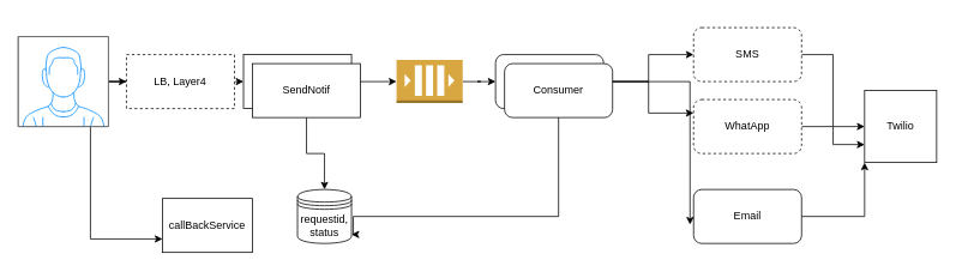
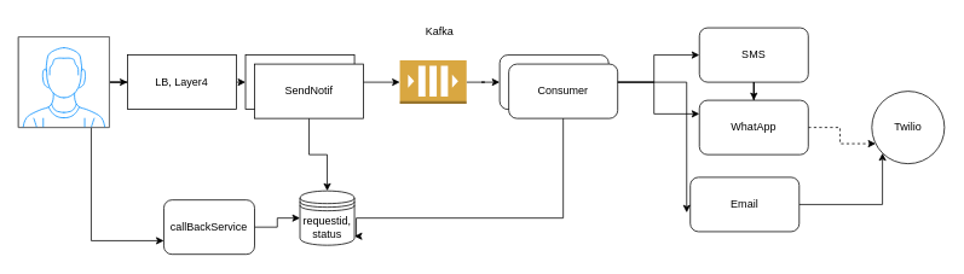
+ <mxCell id="25" value="Kafka" style="text;html=1;strokeColor=none;fillColor=none;align=center;verticalAlign=middle;whiteSpace=wrap;rounded=0;" vertex="1" parent="1"><mxGeometry x="454" y="20" width="60" height="30" as="geometry" /></mxCell>
- <mxCell id="8" value="SMS" style="rounded=1;whiteSpace=wrap;html=1;dashed=1;" vertex="1" parent="1"><mxGeometry x="770" y="30" width="120" height="60" as="geometry" /></mxCell>
+ <mxCell id="8" value="SMS" style="rounded=1;whiteSpace=wrap;html=1;" vertex="1" parent="1"><mxGeometry x="770" y="30" width="120" height="60" as="geometry" /></mxCell>
- <mxCell id="24" value="LB, Layer4" style="rounded=0;whiteSpace=wrap;html=1;dashed=1;" vertex="1" parent="1"><mxGeometry x="140" y="60" width="120" height="60" as="geometry" /></mxCell>
+ <mxCell id="24" value="LB, Layer4" style="rounded=0;whiteSpace=wrap;html=1;" vertex="1" parent="1"><mxGeometry x="140" y="60" width="120" height="60" as="geometry" /></mxCell>
- <mxCell id="7" style="edgeStyle=orthogonalEdgeStyle;rounded=0;orthogonalLoop=1;jettySize=auto;html=1;entryX=0;entryY=0.5;entryDx=0;entryDy=0;" edge="1" parent="1" source="8" target="13"><mxGeometry relative="1" as="geometry" /></mxCell>
+ <mxCell id="7" style="edgeStyle=orthogonalEdgeStyle;rounded=0;orthogonalLoop=1;jettySize=auto;html=1;" edge="1" parent="1" source="8" target="10"><mxGeometry relative="1" as="geometry" /></mxCell>
- <mxCell id="10" value="WhatApp" style="rounded=1;whiteSpace=wrap;html=1;dashed=1;" vertex="1" parent="1"><mxGeometry x="770" y="110" width="120" height="60" as="geometry" /></mxCell>
+ <mxCell id="10" value="WhatApp" style="rounded=1;whiteSpace=wrap;html=1;" vertex="1" parent="1"><mxGeometry x="770" y="110" width="120" height="60" as="geometry" /></mxCell>
- <mxCell id="13" value="Twilio" style="whiteSpace=wrap;html=1;aspect=fixed;" vertex="1" parent="1"><mxGeometry x="960" y="100" width="80" height="80" as="geometry" /></mxCell>
+ <mxCell id="13" value="Twilio" style="ellipse;whiteSpace=wrap;html=1;aspect=fixed;" vertex="1" parent="1"><mxGeometry x="960" y="100" width="80" height="80" as="geometry" /></mxCell>
- <mxCell id="9" style="edgeStyle=orthogonalEdgeStyle;rounded=0;orthogonalLoop=1;jettySize=auto;html=1;entryX=0;entryY=0.75;entryDx=0;entryDy=0;" edge="1" parent="1" source="10" target="13"><mxGeometry relative="1" as="geometry" /></mxCell>
+ <mxCell id="9" style="edgeStyle=orthogonalEdgeStyle;rounded=0;orthogonalLoop=1;jettySize=auto;html=1;entryX=0;entryY=0.75;entryDx=0;entryDy=0;dashed=1;" edge="1" parent="1" source="10" target="13"><mxGeometry relative="1" as="geometry" /></mxCell>
+ <mxCell id="28" style="edgeStyle=orthogonalEdgeStyle;rounded=0;orthogonalLoop=1;jettySize=auto;html=1;entryX=0;entryY=0.5;entryDx=0;entryDy=0;" edge="1" parent="1" source="29" target="20"><mxGeometry relative="1" as="geometry" /></mxCell>
- <mxCell id="12" value="Email" style="rounded=1;whiteSpace=wrap;html=1;" vertex="1" parent="1"><mxGeometry x="770" y="210" width="120" height="60" as="geometry" /></mxCell>
+ <mxCell id="12" value="Email" style="rounded=1;whiteSpace=wrap;html=1;" vertex="1" parent="1"><mxGeometry x="760" y="195" width="120" height="60" as="geometry" /></mxCell>
- <mxCell id="29" value="callBackService" style="whiteSpace=wrap;html=1;rounded=0;" vertex="1" parent="1"><mxGeometry x="180" y="220" width="100" height="60" as="geometry" /></mxCell>
+ <mxCell id="29" value="callBackService" style="rounded=1;whiteSpace=wrap;html=1;" vertex="1" parent="1"><mxGeometry x="180" y="220" width="100" height="60" as="geometry" /></mxCell>
